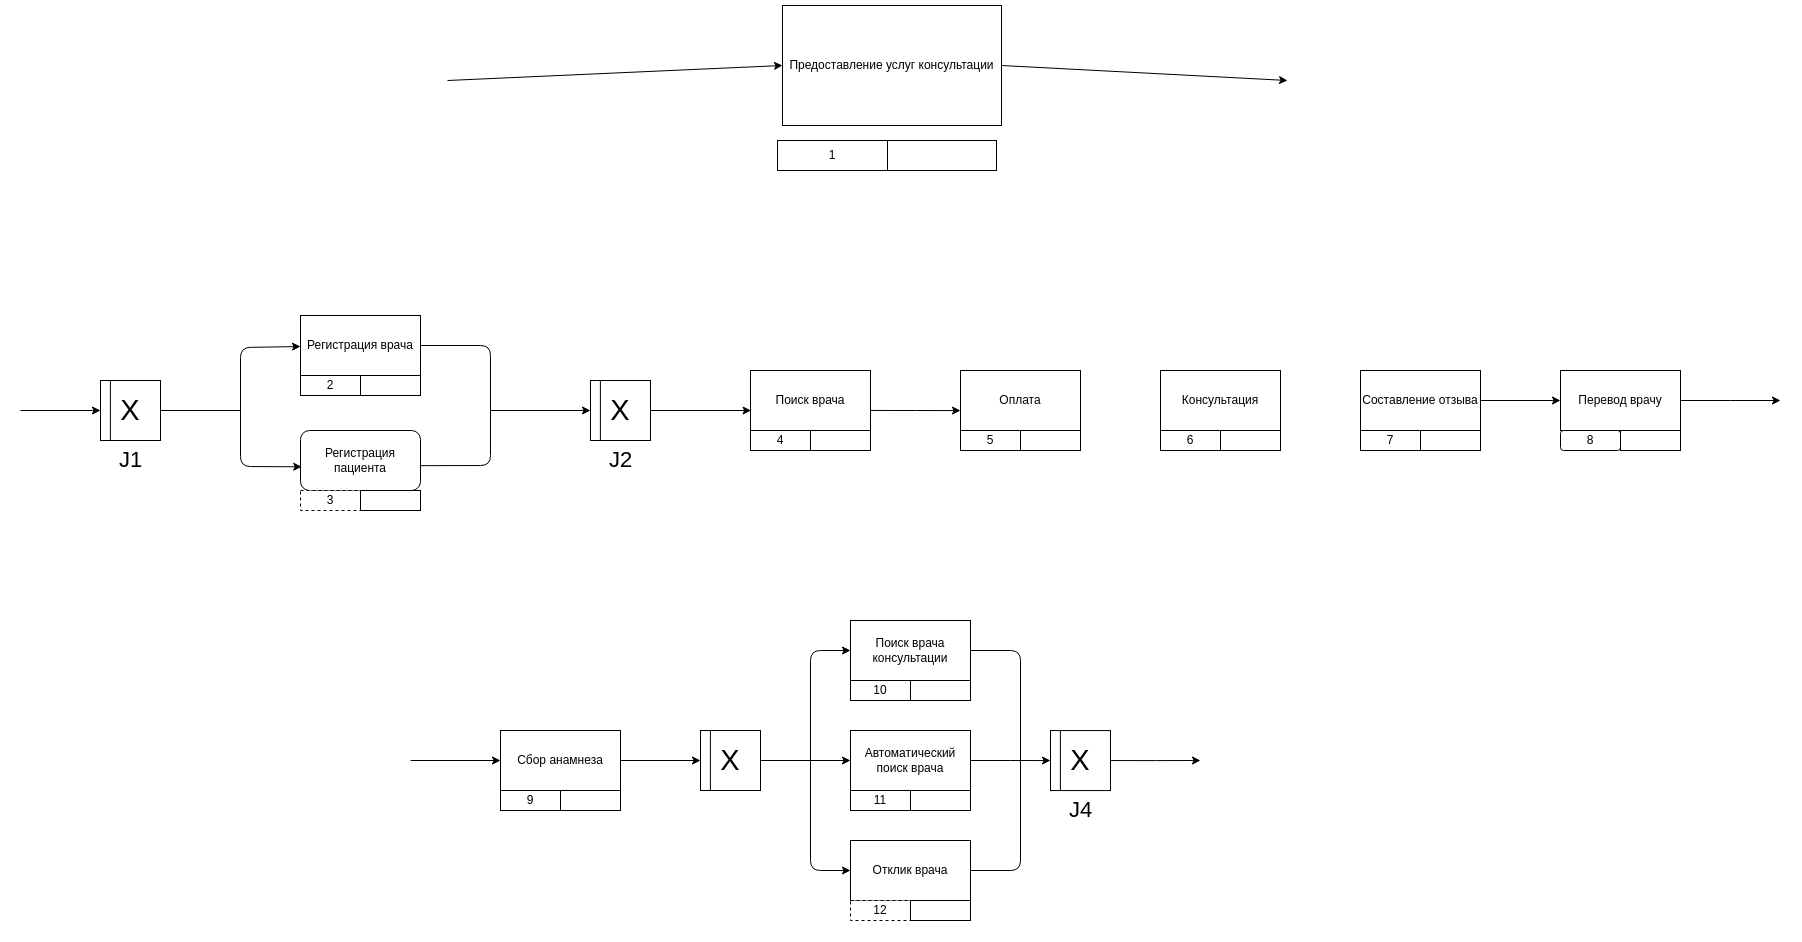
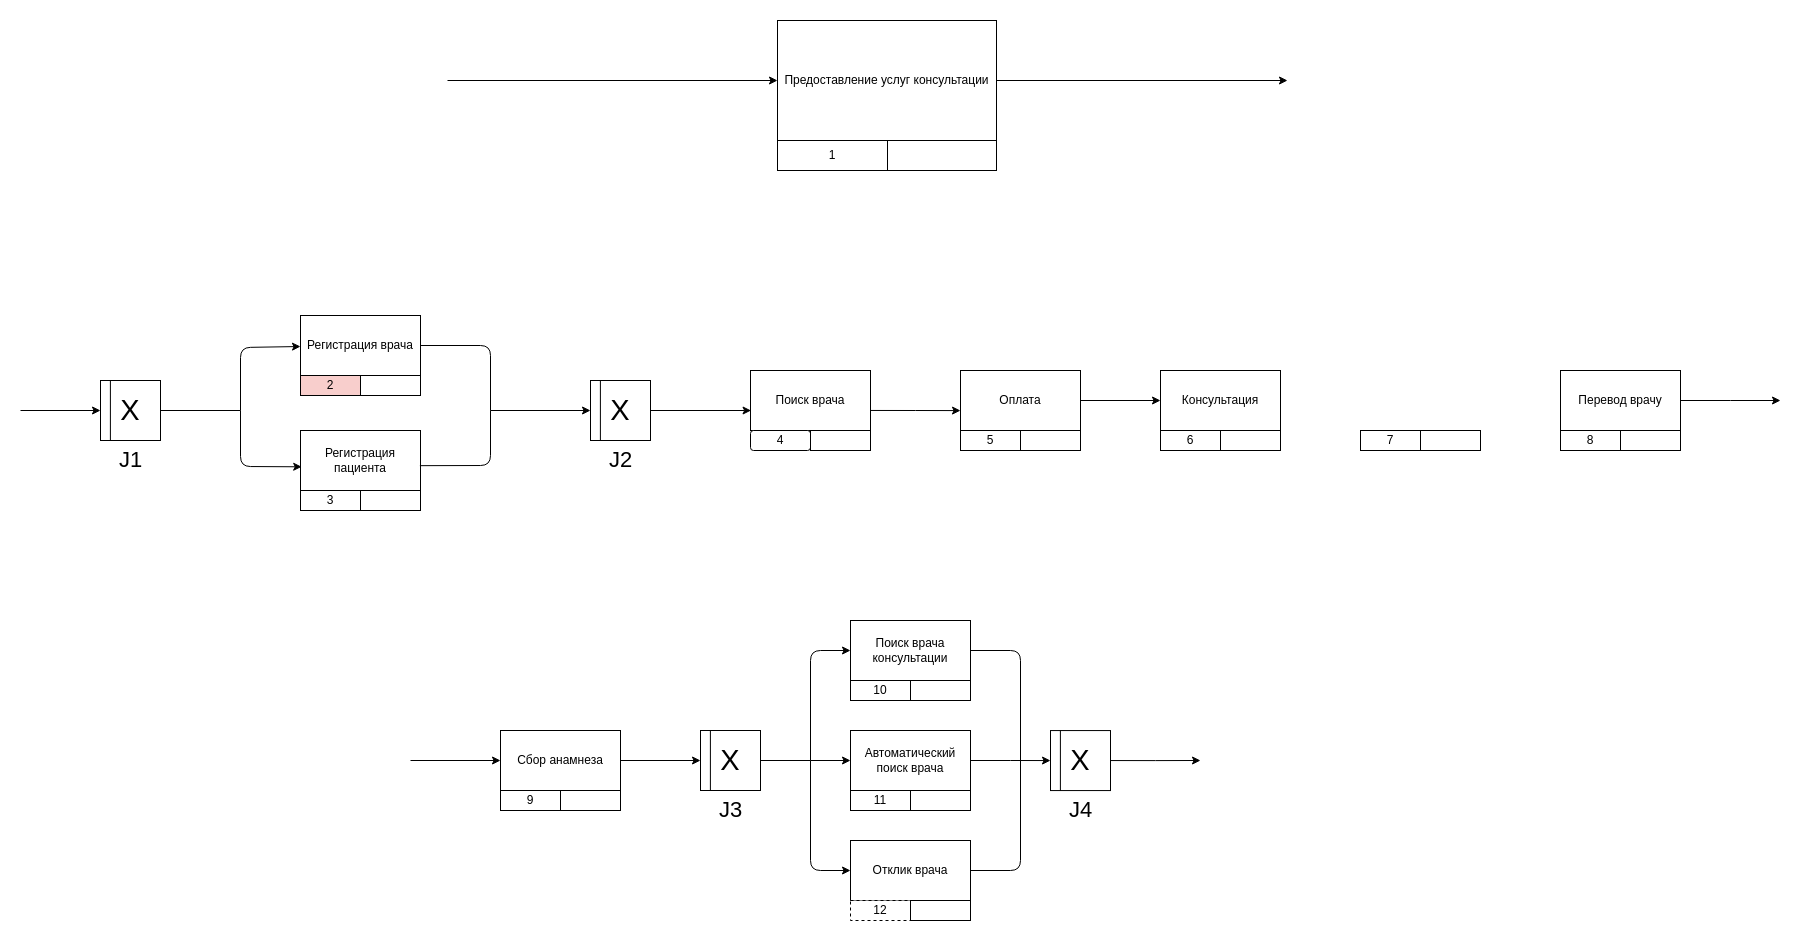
- <mxCell id="2" value="Предоставление услуг консультации" style="rounded=0;whiteSpace=wrap;html=1;" parent="1" vertex="1"><mxGeometry x="782" y="5" width="219" height="120" as="geometry" /></mxCell>
+ <mxCell id="2" value="Предоставление услуг консультации" style="rounded=0;whiteSpace=wrap;html=1;" parent="1" vertex="1"><mxGeometry x="777" y="20" width="219" height="120" as="geometry" /></mxCell>
- <mxCell id="12" value="2" style="rounded=0;whiteSpace=wrap;html=1;" parent="10" vertex="1"><mxGeometry y="60" width="60" height="20" as="geometry" /></mxCell>
+ <mxCell id="12" value="2" style="rounded=0;whiteSpace=wrap;html=1;fillColor=#f8cecc;" parent="10" vertex="1"><mxGeometry y="60" width="60" height="20" as="geometry" /></mxCell>
+ <mxCell id="35" style="edgeStyle=orthogonalEdgeStyle;rounded=0;orthogonalLoop=1;jettySize=auto;html=1;exitX=1;exitY=0.5;exitDx=0;exitDy=0;entryX=0;entryY=0.5;entryDx=0;entryDy=0;" parent="1" source="36" target="39" edge="1"><mxGeometry relative="1" as="geometry" /></mxCell>
- <mxCell id="43" value="Составление отзыва" style="rounded=0;whiteSpace=wrap;html=1;" parent="1" vertex="1"><mxGeometry x="1360" y="370" width="120" height="60" as="geometry" /></mxCell>
- <mxCell id="42" style="edgeStyle=orthogonalEdgeStyle;rounded=0;orthogonalLoop=1;jettySize=auto;html=1;exitX=1;exitY=0.5;exitDx=0;exitDy=0;entryX=0;entryY=0.5;entryDx=0;entryDy=0;" parent="1" source="43" target="47" edge="1"><mxGeometry relative="1" as="geometry" /></mxCell>
- <mxCell id="33" value="4" style="rounded=0;whiteSpace=wrap;html=1;" parent="1" vertex="1"><mxGeometry x="750" y="430" width="60" height="20" as="geometry" /></mxCell>
+ <mxCell id="33" value="4" style="whiteSpace=wrap;html=1;rounded=1;" parent="1" vertex="1"><mxGeometry x="750" y="430" width="60" height="20" as="geometry" /></mxCell>
- <mxCell id="48" value="8" style="whiteSpace=wrap;html=1;rounded=1;" parent="1" vertex="1"><mxGeometry x="1560" y="430" width="60" height="20" as="geometry" /></mxCell>
+ <mxCell id="48" value="8" style="rounded=0;whiteSpace=wrap;html=1;" parent="1" vertex="1"><mxGeometry x="1560" y="430" width="60" height="20" as="geometry" /></mxCell>
- <mxCell id="15" value="Регистрация пациента" style="whiteSpace=wrap;html=1;rounded=1;" parent="14" vertex="1"><mxGeometry width="120" height="60" as="geometry" /></mxCell>
+ <mxCell id="15" value="Регистрация пациента" style="rounded=0;whiteSpace=wrap;html=1;" parent="14" vertex="1"><mxGeometry width="120" height="60" as="geometry" /></mxCell>
- <mxCell id="16" value="3" style="rounded=0;whiteSpace=wrap;html=1;dashed=1;" parent="14" vertex="1"><mxGeometry y="60" width="60" height="20" as="geometry" /></mxCell>
+ <mxCell id="16" value="3" style="rounded=0;whiteSpace=wrap;html=1;" parent="14" vertex="1"><mxGeometry y="60" width="60" height="20" as="geometry" /></mxCell>
+ <mxCell id="57" value="&lt;font style=&quot;font-size: 22px&quot;&gt;J3&lt;br&gt;&lt;/font&gt;" style="text;html=1;align=center;verticalAlign=middle;resizable=0;points=[];autosize=1;" parent="1" vertex="1"><mxGeometry x="710" y="800" width="40" height="20" as="geometry" /></mxCell>
